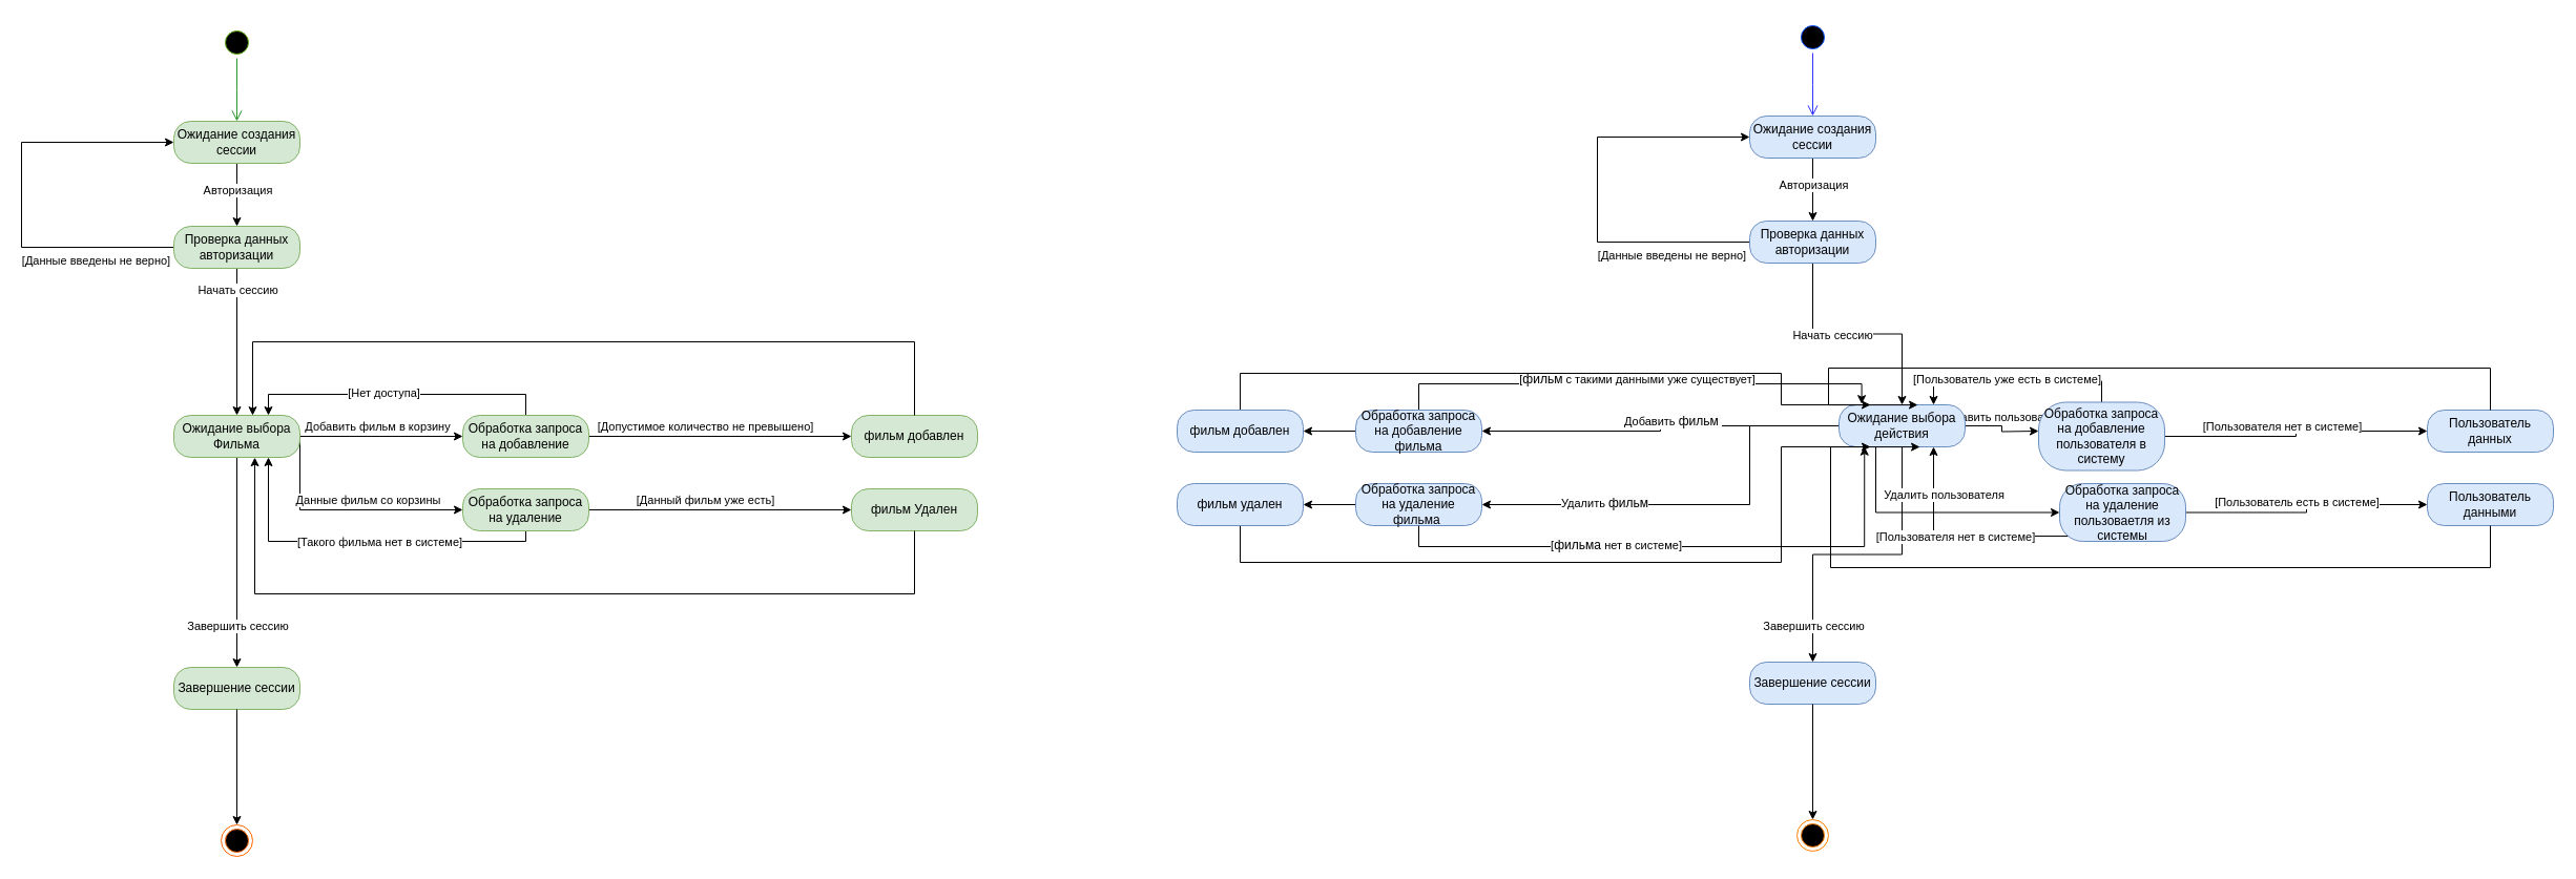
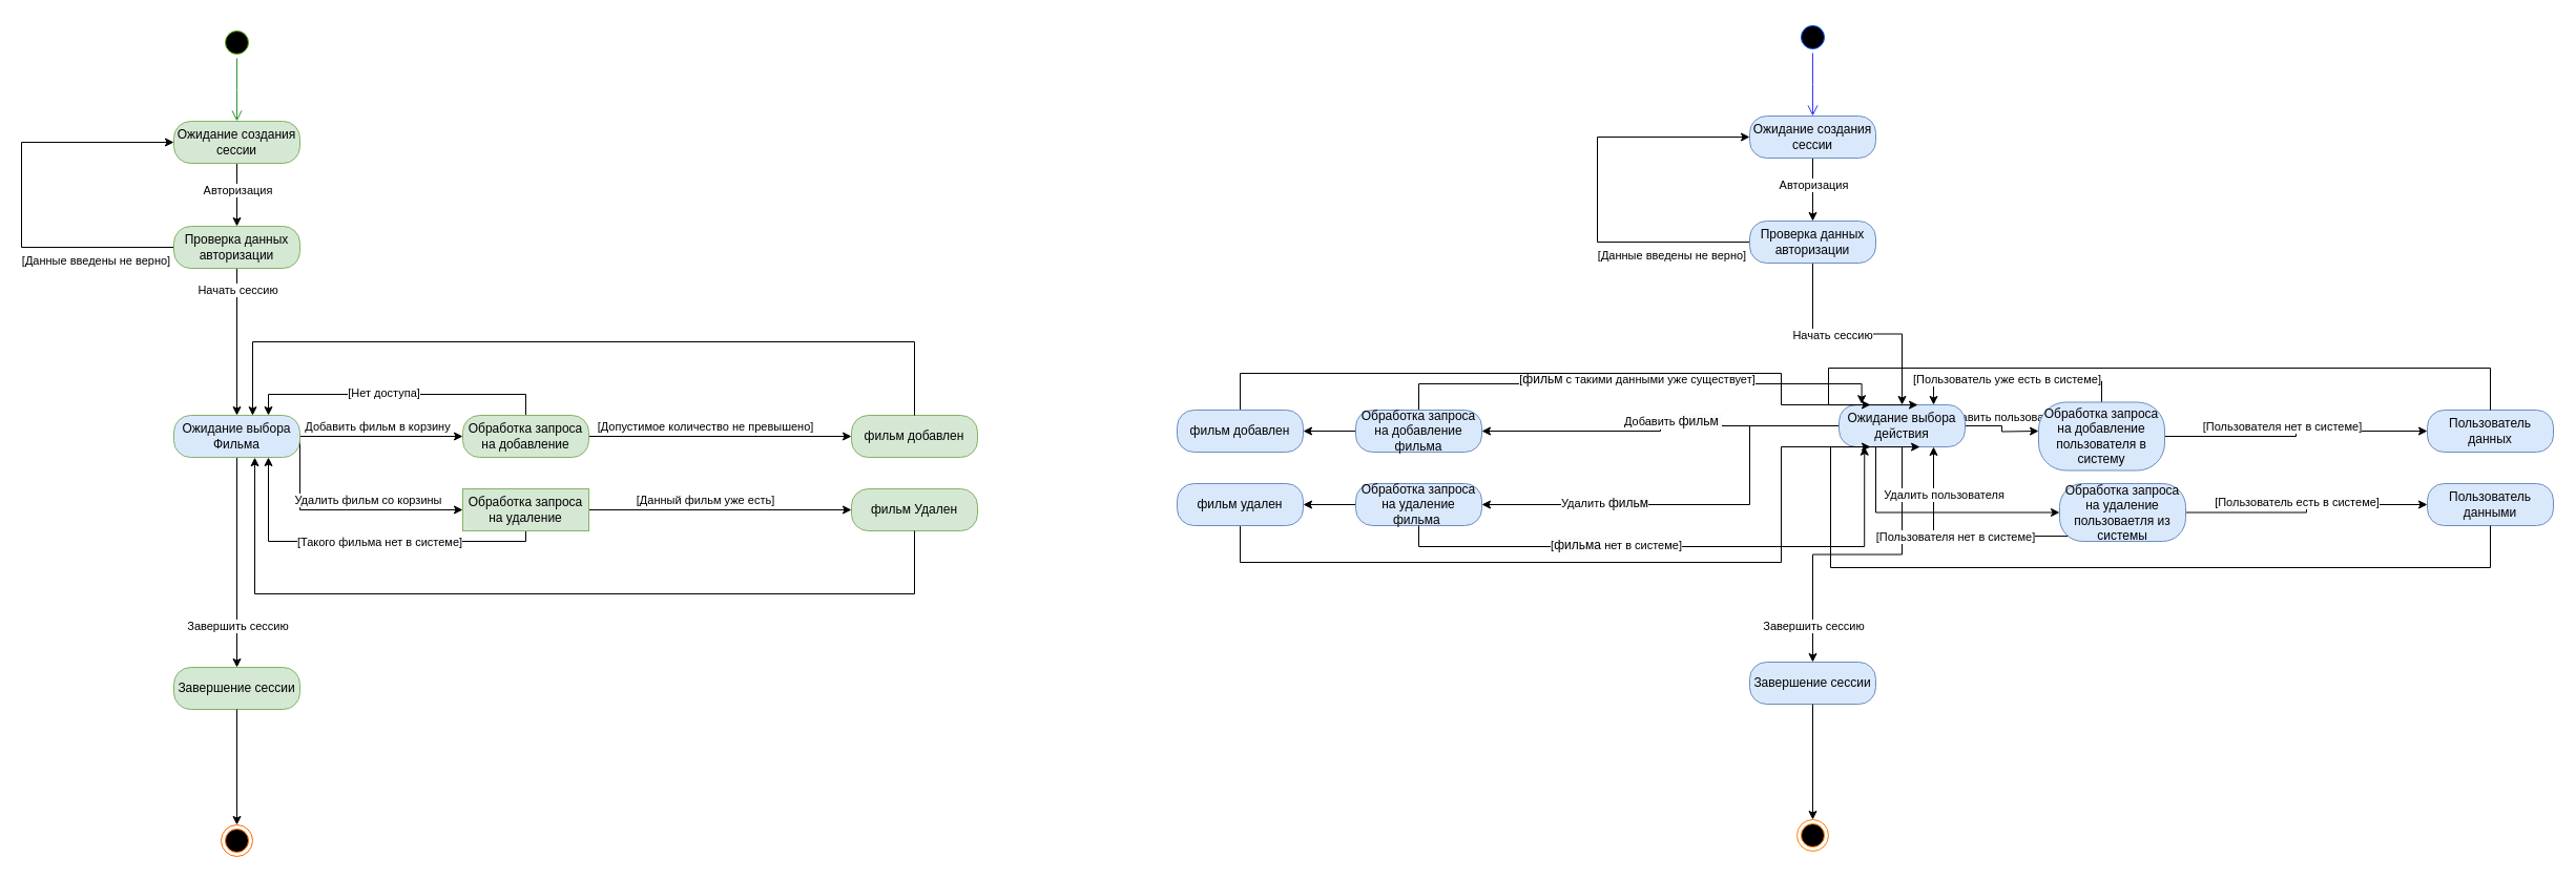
- <mxCell id="14" value="Ожидание выбора Фильма" style="rounded=1;whiteSpace=wrap;html=1;arcSize=40;fillColor=#d5e8d4;strokeColor=#82b366;" parent="1" vertex="1"><mxGeometry x="165" y="395" width="120" height="40" as="geometry" /></mxCell>
+ <mxCell id="14" value="Ожидание выбора Фильма" style="rounded=1;whiteSpace=wrap;html=1;arcSize=40;fillColor=#dae8fc;strokeColor=#82b366;" parent="1" vertex="1"><mxGeometry x="165" y="395" width="120" height="40" as="geometry" /></mxCell>
- <mxCell id="32" value="Данные фильм со корзины" style="edgeLabel;html=1;align=center;verticalAlign=middle;resizable=0;points=[];" parent="1" vertex="1" connectable="0"><mxGeometry x="349.998" y="475" as="geometry" /></mxCell>
+ <mxCell id="32" value="Удалить фильм со корзины" style="edgeLabel;html=1;align=center;verticalAlign=middle;resizable=0;points=[];" parent="1" vertex="1" connectable="0"><mxGeometry x="349.998" y="475" as="geometry" /></mxCell>
- <mxCell id="18" value="Обработка запроса на удаление" style="rounded=1;whiteSpace=wrap;html=1;arcSize=40;fillColor=#d5e8d4;strokeColor=#82b366;" parent="1" vertex="1"><mxGeometry x="440" y="465" width="120" height="40" as="geometry" /></mxCell>
+ <mxCell id="18" value="Обработка запроса на удаление" style="whiteSpace=wrap;html=1;arcSize=40;fillColor=#d5e8d4;strokeColor=#82b366;rounded=0;" parent="1" vertex="1"><mxGeometry x="440" y="465" width="120" height="40" as="geometry" /></mxCell>
